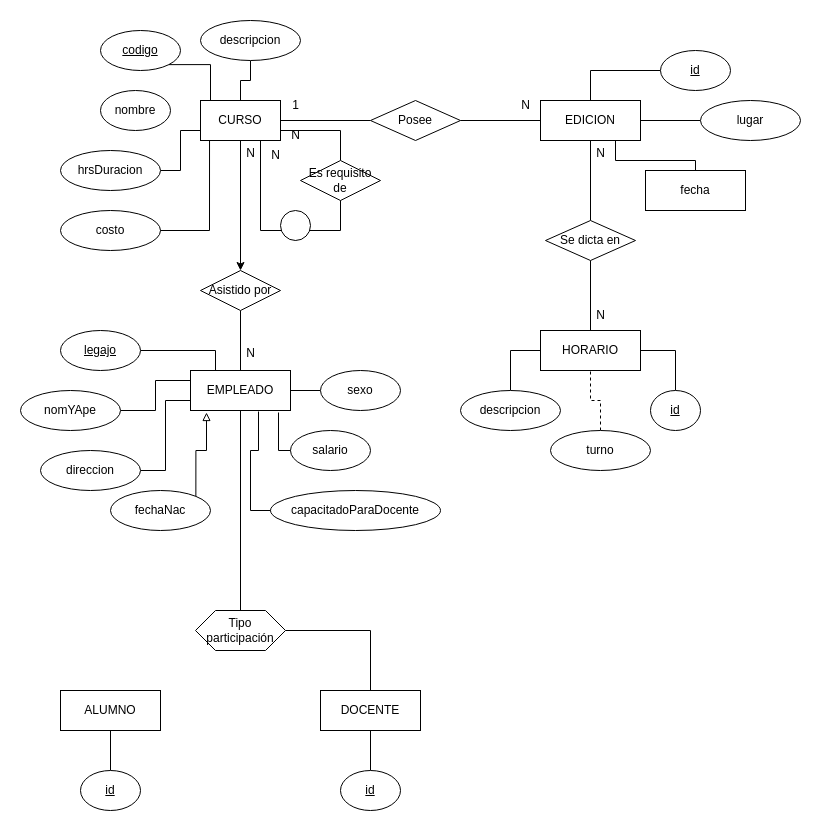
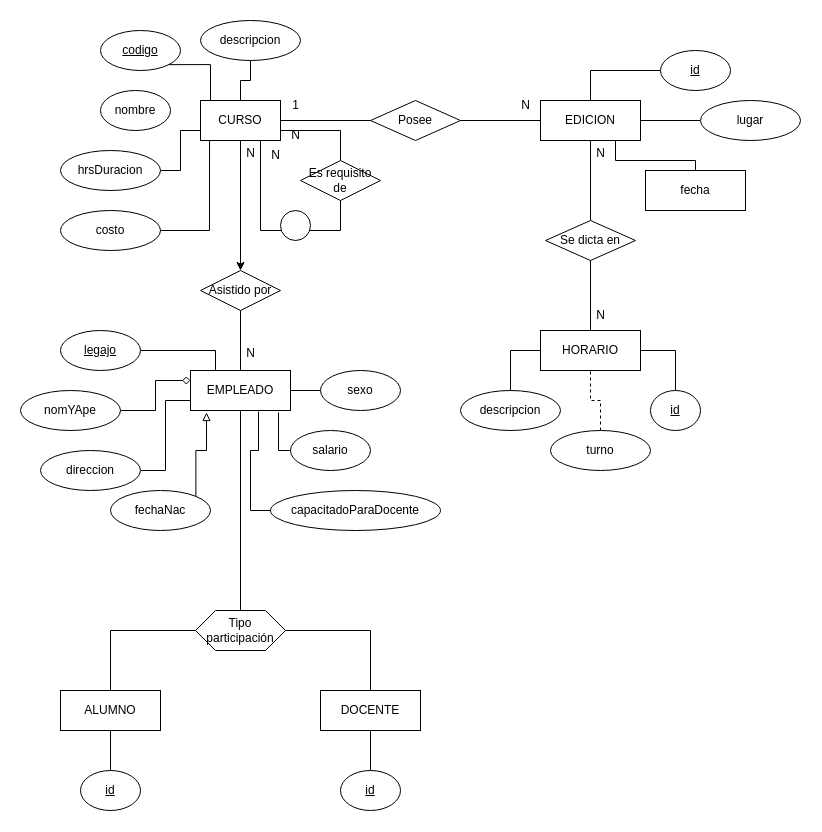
- <mxCell id="49" style="edgeStyle=orthogonalEdgeStyle;rounded=0;orthogonalLoop=1;jettySize=auto;html=1;exitX=1;exitY=0.5;exitDx=0;exitDy=0;entryX=0;entryY=0.25;entryDx=0;entryDy=0;endArrow=none;endFill=0;" edge="1" parent="1" source="50" target="9"><mxGeometry relative="1" as="geometry" /></mxCell>
+ <mxCell id="49" style="edgeStyle=orthogonalEdgeStyle;rounded=0;orthogonalLoop=1;jettySize=auto;html=1;exitX=1;exitY=0.5;exitDx=0;exitDy=0;entryX=0;entryY=0.25;entryDx=0;entryDy=0;endArrow=diamond;endFill=0;" edge="1" parent="1" source="50" target="9"><mxGeometry relative="1" as="geometry" /></mxCell>
+ <mxCell id="16" style="edgeStyle=orthogonalEdgeStyle;rounded=0;orthogonalLoop=1;jettySize=auto;html=1;exitX=0;exitY=0.5;exitDx=0;exitDy=0;entryX=0.5;entryY=0;entryDx=0;entryDy=0;endArrow=none;endFill=0;" edge="1" parent="1" source="18" target="11"><mxGeometry relative="1" as="geometry" /></mxCell>
